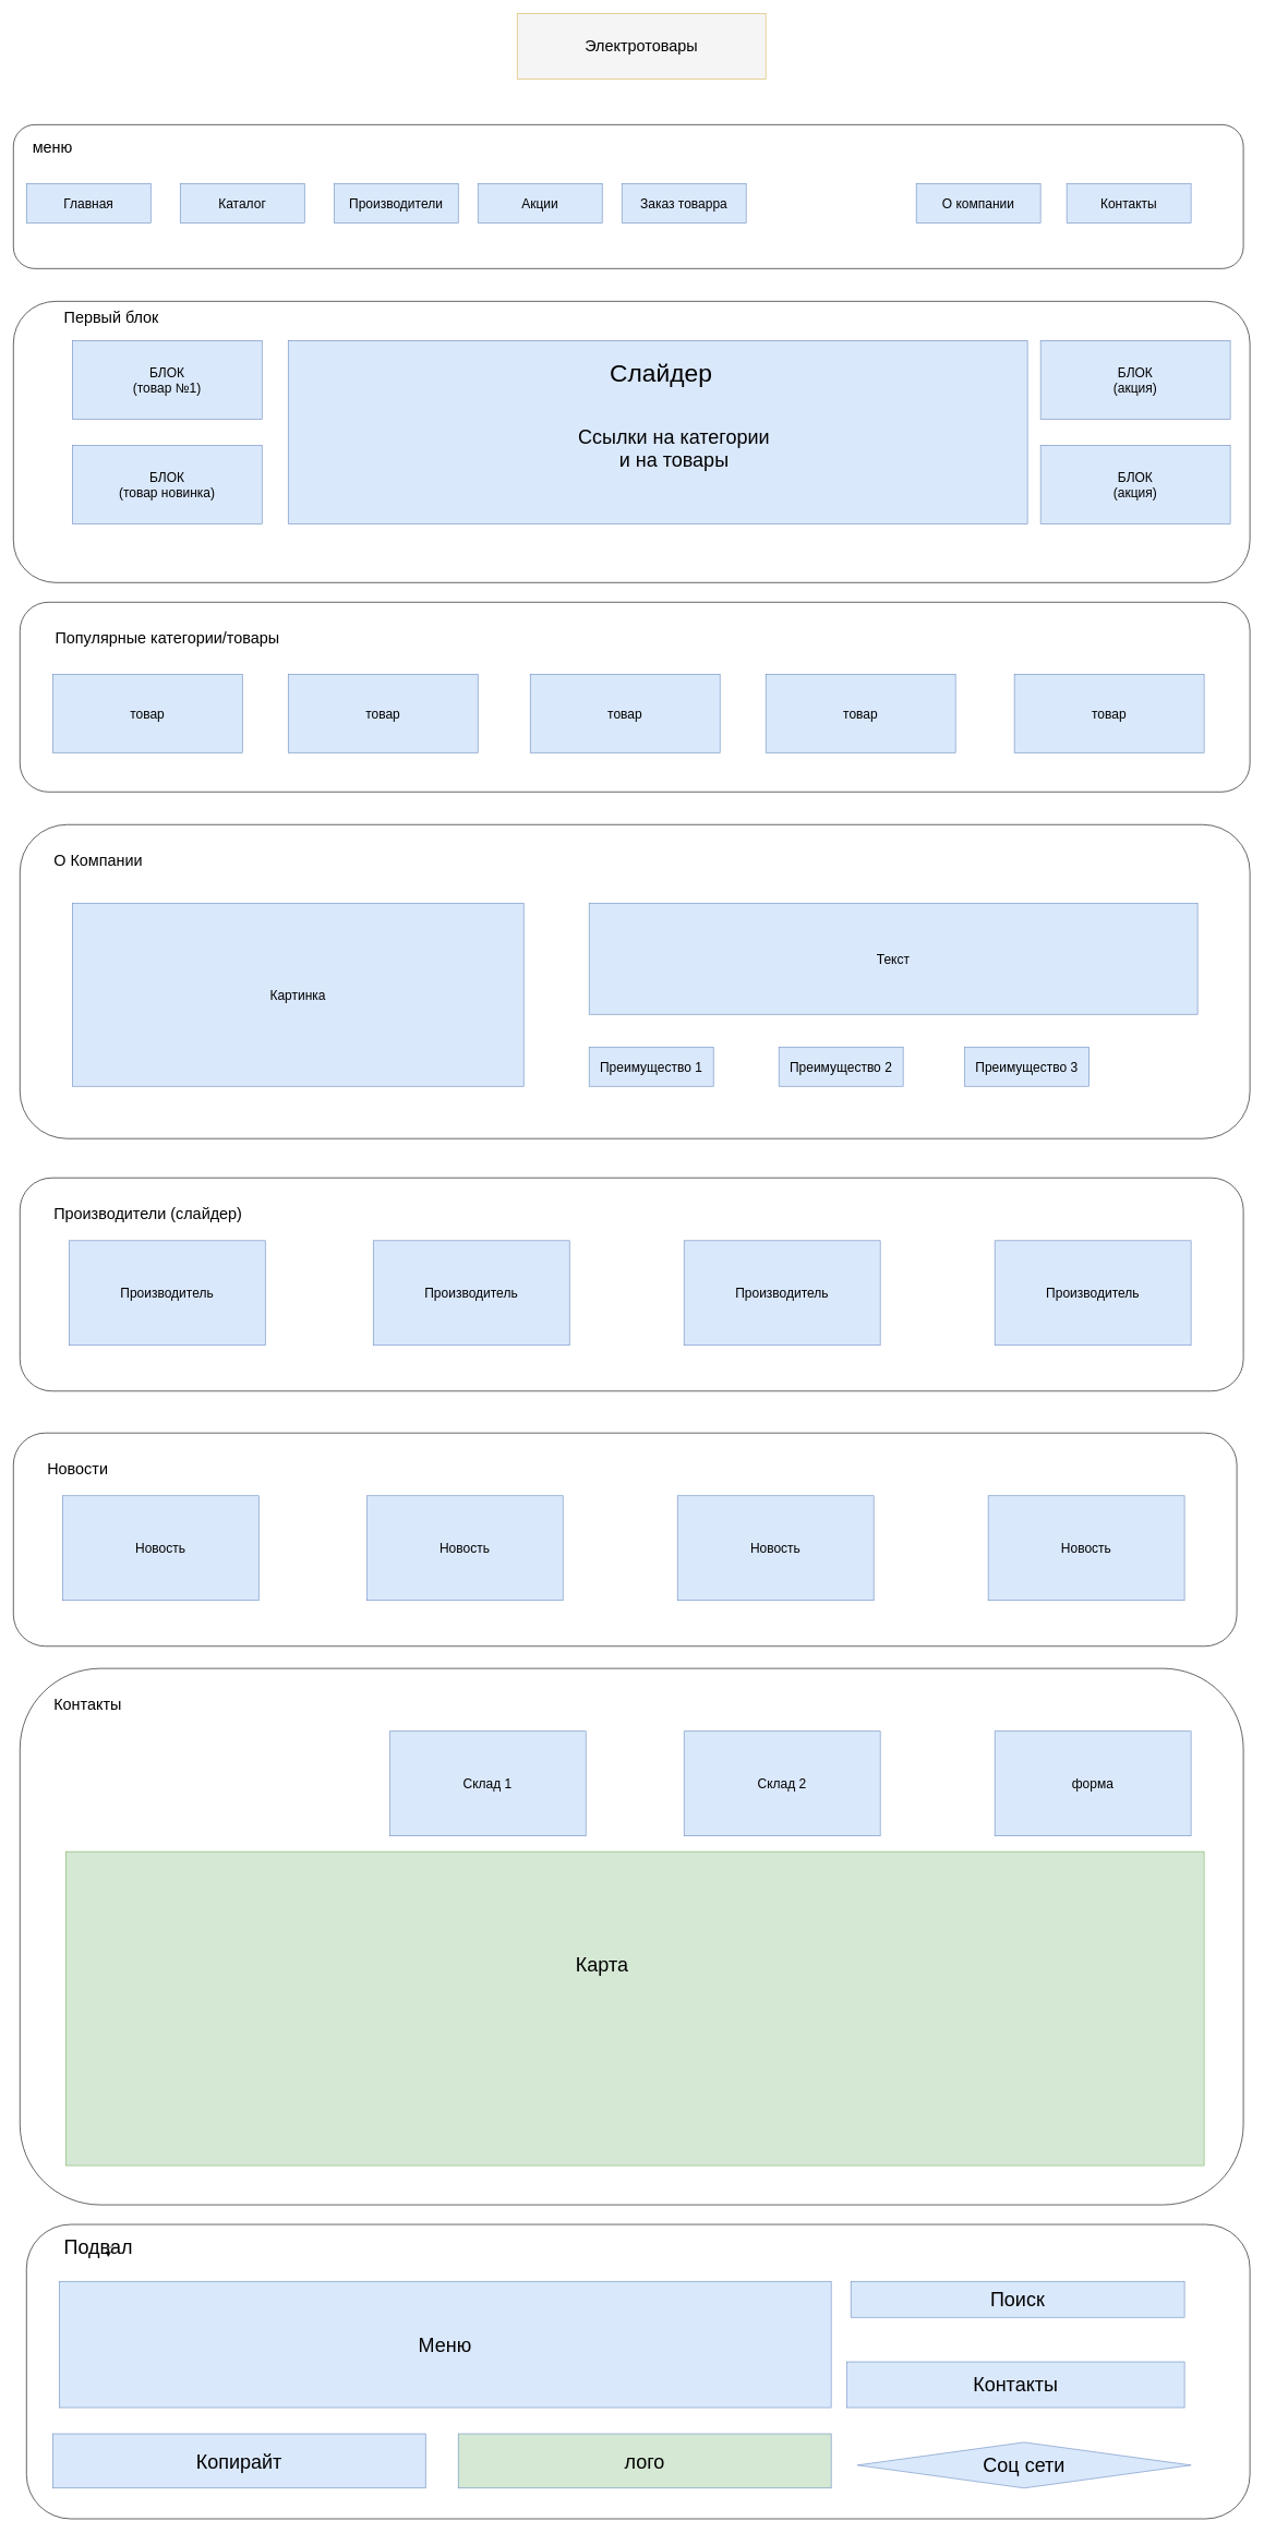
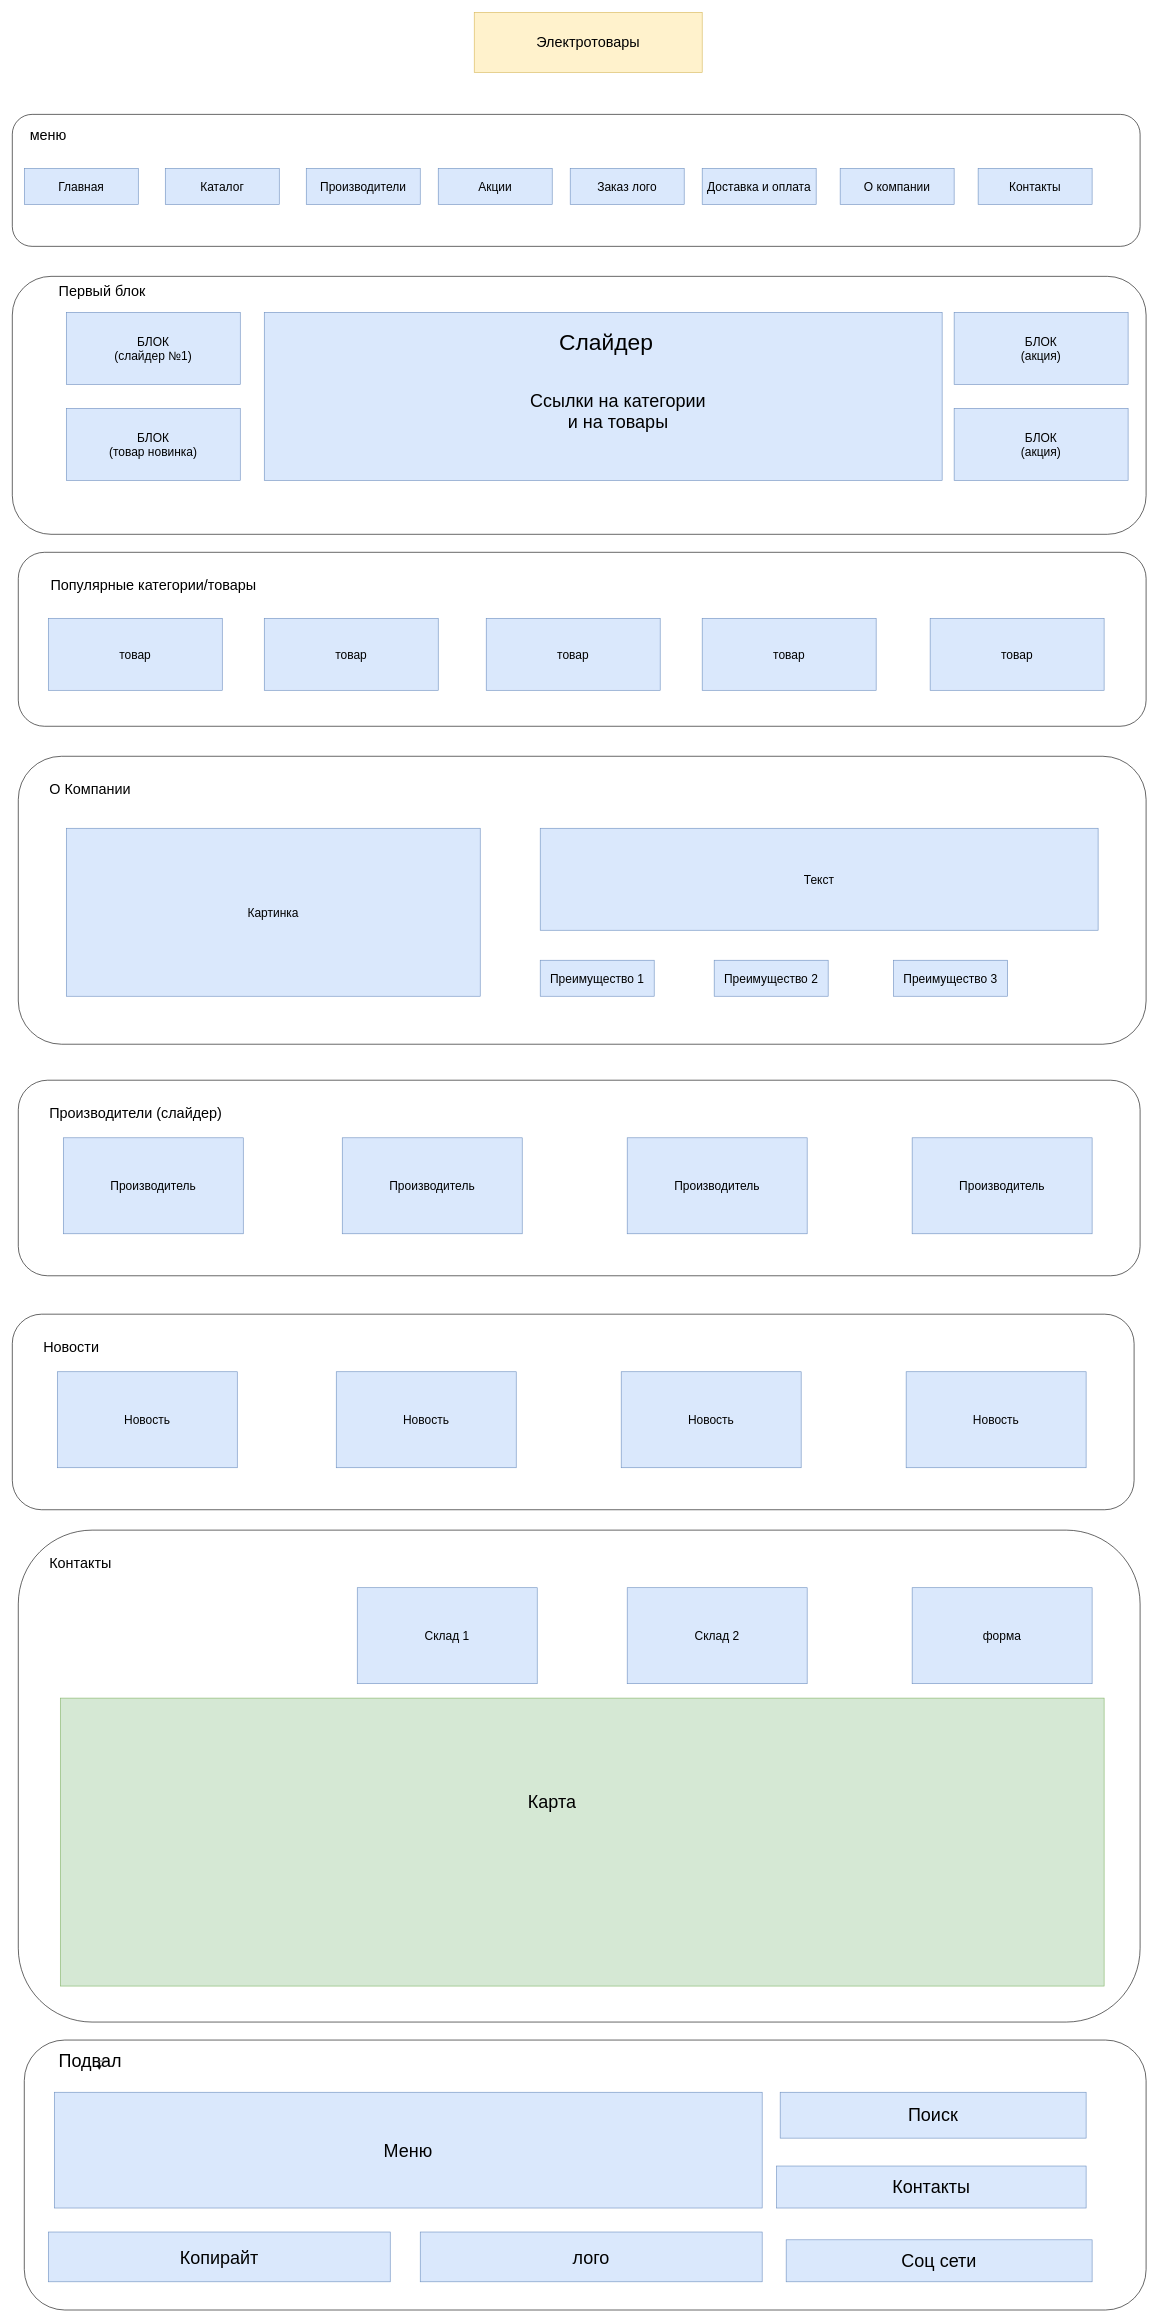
- <mxCell id="3" value="Электротовары" style="rounded=0;whiteSpace=wrap;html=1;fontSize=24;fillColor=#f5f5f5;strokeColor=#d6b656;" vertex="1" parent="1"><mxGeometry x="790" y="20" width="380" height="100" as="geometry" /></mxCell>
+ <mxCell id="3" value="Электротовары" style="rounded=0;whiteSpace=wrap;html=1;fontSize=24;fillColor=#fff2cc;strokeColor=#d6b656;" vertex="1" parent="1"><mxGeometry x="790" y="20" width="380" height="100" as="geometry" /></mxCell>
- <mxCell id="6" value="Заказ товарра" style="text;whiteSpace=wrap;html=1;fillColor=#dae8fc;strokeColor=#6c8ebf;align=center;verticalAlign=middle;fontSize=20;" vertex="1" parent="1"><mxGeometry x="950" y="280" width="190" height="60" as="geometry" /></mxCell>
+ <mxCell id="6" value="Заказ лого" style="text;whiteSpace=wrap;html=1;fillColor=#dae8fc;strokeColor=#6c8ebf;align=center;verticalAlign=middle;fontSize=20;" vertex="1" parent="1"><mxGeometry x="950" y="280" width="190" height="60" as="geometry" /></mxCell>
+ <mxCell id="10" value="Доставка и оплата" style="text;whiteSpace=wrap;html=1;fillColor=#dae8fc;strokeColor=#6c8ebf;align=center;verticalAlign=middle;fontSize=20;" vertex="1" parent="1"><mxGeometry x="1170" y="280" width="190" height="60" as="geometry" /></mxCell>
- <mxCell id="17" value="&lt;div&gt;БЛОК&lt;/div&gt;&lt;div&gt;(товар №1)&lt;br&gt;&lt;/div&gt;" style="text;whiteSpace=wrap;html=1;fillColor=#dae8fc;strokeColor=#6c8ebf;align=center;verticalAlign=middle;fontSize=20;" vertex="1" parent="1"><mxGeometry x="110" y="520" width="290" height="120" as="geometry" /></mxCell>
+ <mxCell id="17" value="&lt;div&gt;БЛОК&lt;/div&gt;&lt;div&gt;(слайдер №1)&lt;br&gt;&lt;/div&gt;" style="text;whiteSpace=wrap;html=1;fillColor=#dae8fc;strokeColor=#6c8ebf;align=center;verticalAlign=middle;fontSize=20;" vertex="1" parent="1"><mxGeometry x="110" y="520" width="290" height="120" as="geometry" /></mxCell>
- <mxCell id="52" value="Преимущество 3" style="text;whiteSpace=wrap;html=1;fillColor=#dae8fc;strokeColor=#6c8ebf;align=center;verticalAlign=middle;fontSize=20;" vertex="1" parent="1"><mxGeometry x="1474" y="1600" width="190" height="60" as="geometry" /></mxCell>
+ <mxCell id="52" value="Преимущество 3" style="text;whiteSpace=wrap;html=1;fillColor=#dae8fc;strokeColor=#6c8ebf;align=center;verticalAlign=middle;fontSize=20;" vertex="1" parent="1"><mxGeometry x="1489" y="1600" width="190" height="60" as="geometry" /></mxCell>
- <mxCell id="58" value="Поиск" style="rounded=0;whiteSpace=wrap;html=1;fontSize=30;fillColor=#dae8fc;strokeColor=#6c8ebf;" vertex="1" parent="1"><mxGeometry x="1300" y="3487" width="510" height="55" as="geometry" /></mxCell>
+ <mxCell id="58" value="Поиск" style="rounded=0;whiteSpace=wrap;html=1;fontSize=30;fillColor=#dae8fc;strokeColor=#6c8ebf;" vertex="1" parent="1"><mxGeometry x="1300" y="3487" width="510" height="76.5" as="geometry" /></mxCell>
- <mxCell id="62" value="лого" style="rounded=0;whiteSpace=wrap;html=1;fontSize=30;fillColor=#d5e8d4;strokeColor=#6c8ebf;" vertex="1" parent="1"><mxGeometry x="700" y="3720" width="570" height="83" as="geometry" /></mxCell>
+ <mxCell id="62" value="лого" style="rounded=0;whiteSpace=wrap;html=1;fontSize=30;fillColor=#dae8fc;strokeColor=#6c8ebf;" vertex="1" parent="1"><mxGeometry x="700" y="3720" width="570" height="83" as="geometry" /></mxCell>
- <mxCell id="60" value="Соц сети" style="rhombus;whiteSpace=wrap;html=1;fontSize=30;fillColor=#dae8fc;strokeColor=#6c8ebf;" vertex="1" parent="1"><mxGeometry x="1310" y="3733" width="510" height="70" as="geometry" /></mxCell>
+ <mxCell id="60" value="Соц сети" style="rounded=0;whiteSpace=wrap;html=1;fontSize=30;fillColor=#dae8fc;strokeColor=#6c8ebf;" vertex="1" parent="1"><mxGeometry x="1310" y="3733" width="510" height="70" as="geometry" /></mxCell>
